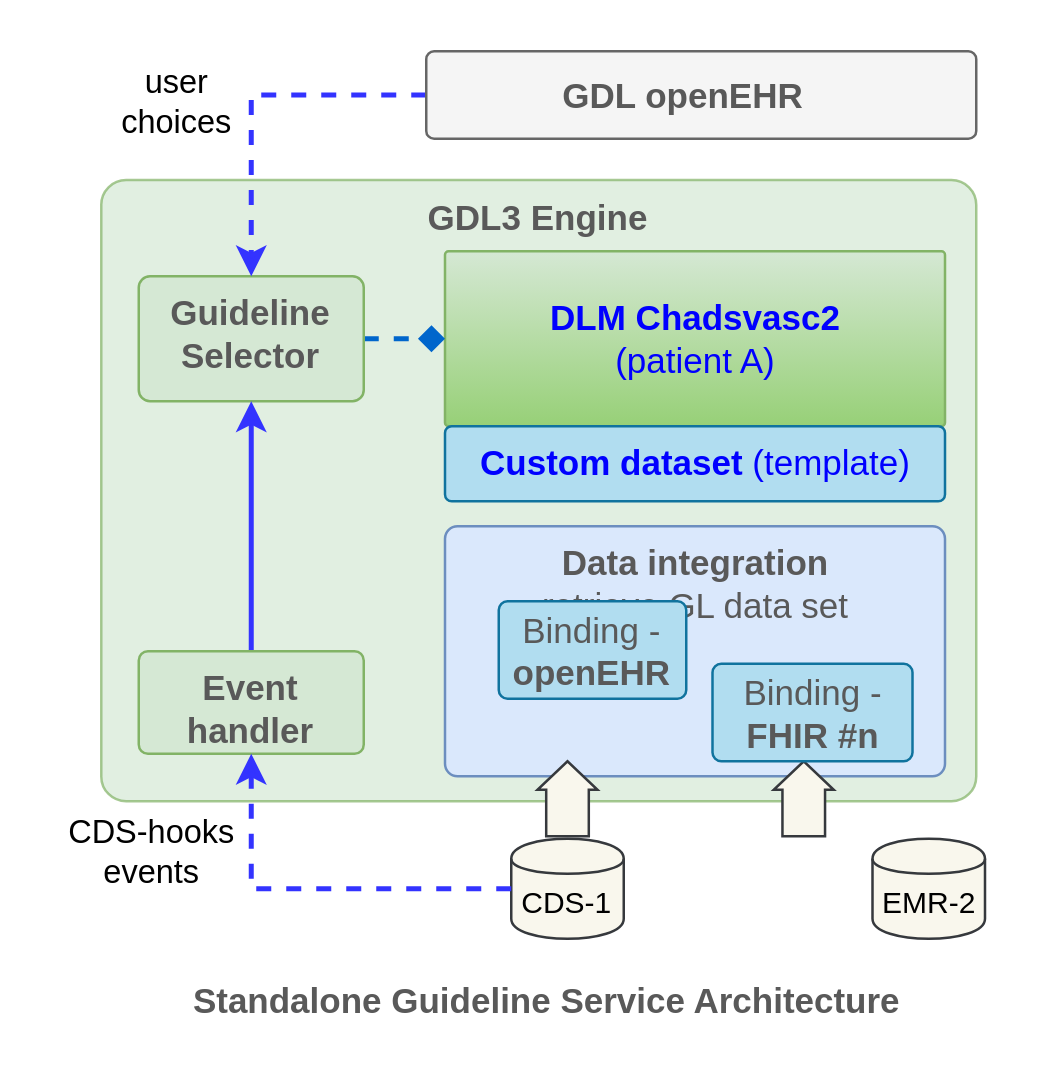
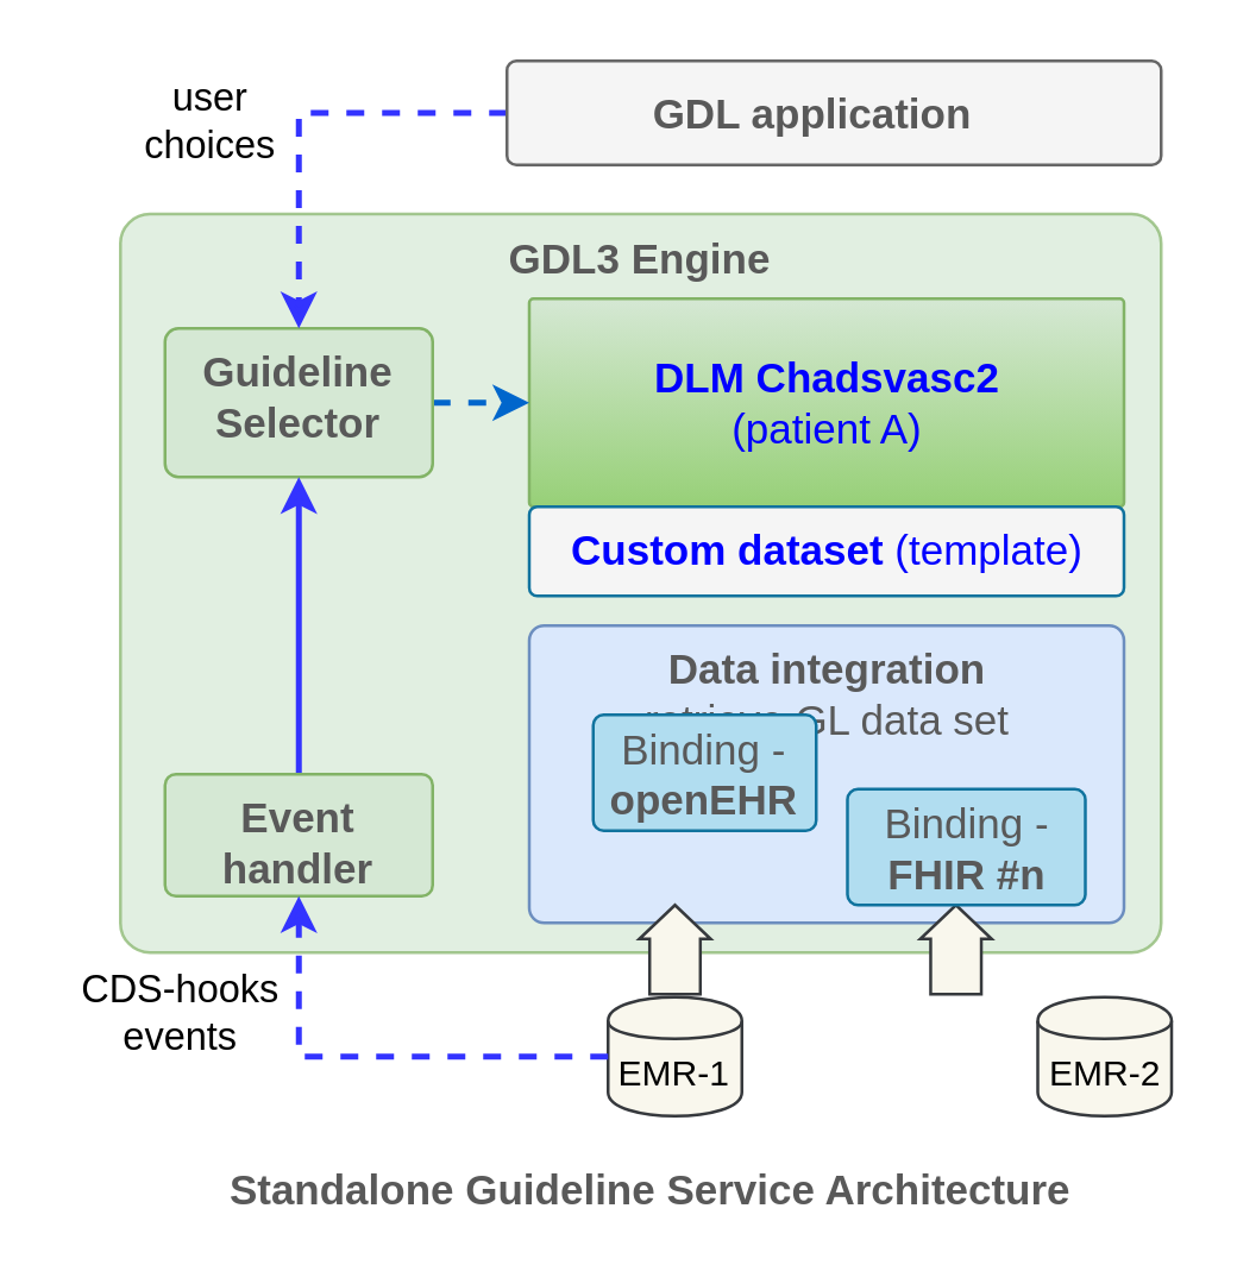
- <mxCell id="7" value="&lt;span style=&quot;font-size: 14px&quot;&gt;GDL openEHR&lt;br&gt;&lt;/span&gt;" style="rounded=1;whiteSpace=wrap;html=1;strokeColor=#666666;fillColor=#f5f5f5;fontSize=14;arcSize=9;verticalAlign=middle;fontStyle=1;align=center;spacingRight=14;fontColor=#595959;" parent="1" vertex="1"><mxGeometry x="170" y="20" width="220" height="35" as="geometry" /></mxCell>
+ <mxCell id="7" value="&lt;span style=&quot;font-size: 14px&quot;&gt;GDL application&lt;br&gt;&lt;/span&gt;" style="rounded=1;whiteSpace=wrap;html=1;strokeColor=#666666;fillColor=#f5f5f5;fontSize=14;arcSize=9;verticalAlign=middle;fontStyle=1;align=center;spacingRight=14;fontColor=#595959;" parent="1" vertex="1"><mxGeometry x="170" y="20" width="220" height="35" as="geometry" /></mxCell>
- <mxCell id="4" style="edgeStyle=orthogonalEdgeStyle;rounded=0;orthogonalLoop=1;jettySize=auto;html=1;exitX=1;exitY=0.5;exitDx=0;exitDy=0;entryX=0;entryY=0.5;entryDx=0;entryDy=0;dashed=1;strokeColor=#0066CC;strokeWidth=2;fontSize=12;fontColor=#666666;fontStyle=0;endArrow=diamond;" parent="1" source="5" target="3" edge="1"><mxGeometry relative="1" as="geometry"><mxPoint x="115" y="150" as="targetPoint" /></mxGeometry></mxCell>
+ <mxCell id="4" style="edgeStyle=orthogonalEdgeStyle;rounded=0;orthogonalLoop=1;jettySize=auto;html=1;exitX=1;exitY=0.5;exitDx=0;exitDy=0;entryX=0;entryY=0.5;entryDx=0;entryDy=0;dashed=1;strokeColor=#0066CC;strokeWidth=2;fontSize=12;fontColor=#666666;fontStyle=0" parent="1" source="5" target="3" edge="1"><mxGeometry relative="1" as="geometry"><mxPoint x="115" y="150" as="targetPoint" /></mxGeometry></mxCell>
- <mxCell id="21" value="&lt;span style=&quot;font-size: 14px&quot;&gt;&lt;b&gt;Custom dataset&lt;/b&gt; (template)&lt;br&gt;&lt;/span&gt;" style="rounded=1;whiteSpace=wrap;html=1;strokeColor=#10739e;fillColor=#b1ddf0;fontSize=14;arcSize=9;fontStyle=0;fontColor=#0000FF;" parent="1" vertex="1"><mxGeometry x="177.5" y="170" width="200" height="30" as="geometry" /></mxCell>
+ <mxCell id="21" value="&lt;span style=&quot;font-size: 14px&quot;&gt;&lt;b&gt;Custom dataset&lt;/b&gt; (template)&lt;br&gt;&lt;/span&gt;" style="rounded=1;whiteSpace=wrap;html=1;strokeColor=#10739e;fillColor=#f5f5f5;fontSize=14;arcSize=9;fontStyle=0;fontColor=#0000FF;" parent="1" vertex="1"><mxGeometry x="177.5" y="170" width="200" height="30" as="geometry" /></mxCell>
- <mxCell id="14" value="CDS-1" style="shape=cylinder;whiteSpace=wrap;html=1;boundedLbl=1;backgroundOutline=1;strokeColor=#36393d;strokeWidth=1;fillColor=#f9f7ed;fontStyle=0" parent="1" vertex="1"><mxGeometry x="204" y="335" width="45" height="40" as="geometry" /></mxCell>
+ <mxCell id="14" value="EMR-1" style="shape=cylinder;whiteSpace=wrap;html=1;boundedLbl=1;backgroundOutline=1;strokeColor=#36393d;strokeWidth=1;fillColor=#f9f7ed;fontStyle=0" parent="1" vertex="1"><mxGeometry x="204" y="335" width="45" height="40" as="geometry" /></mxCell>
